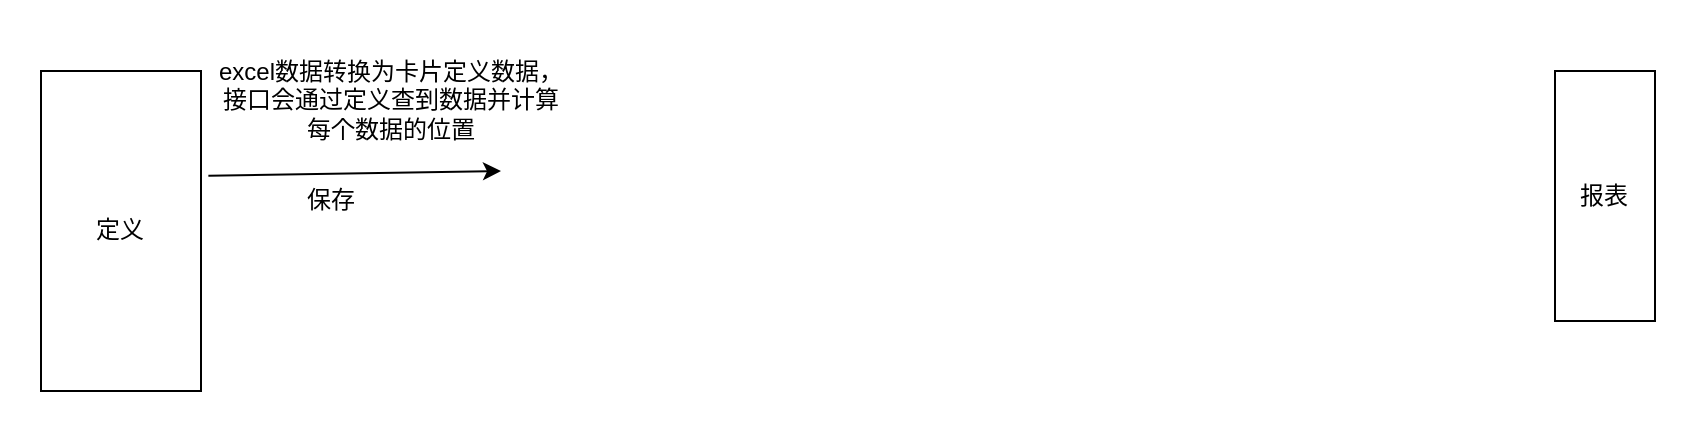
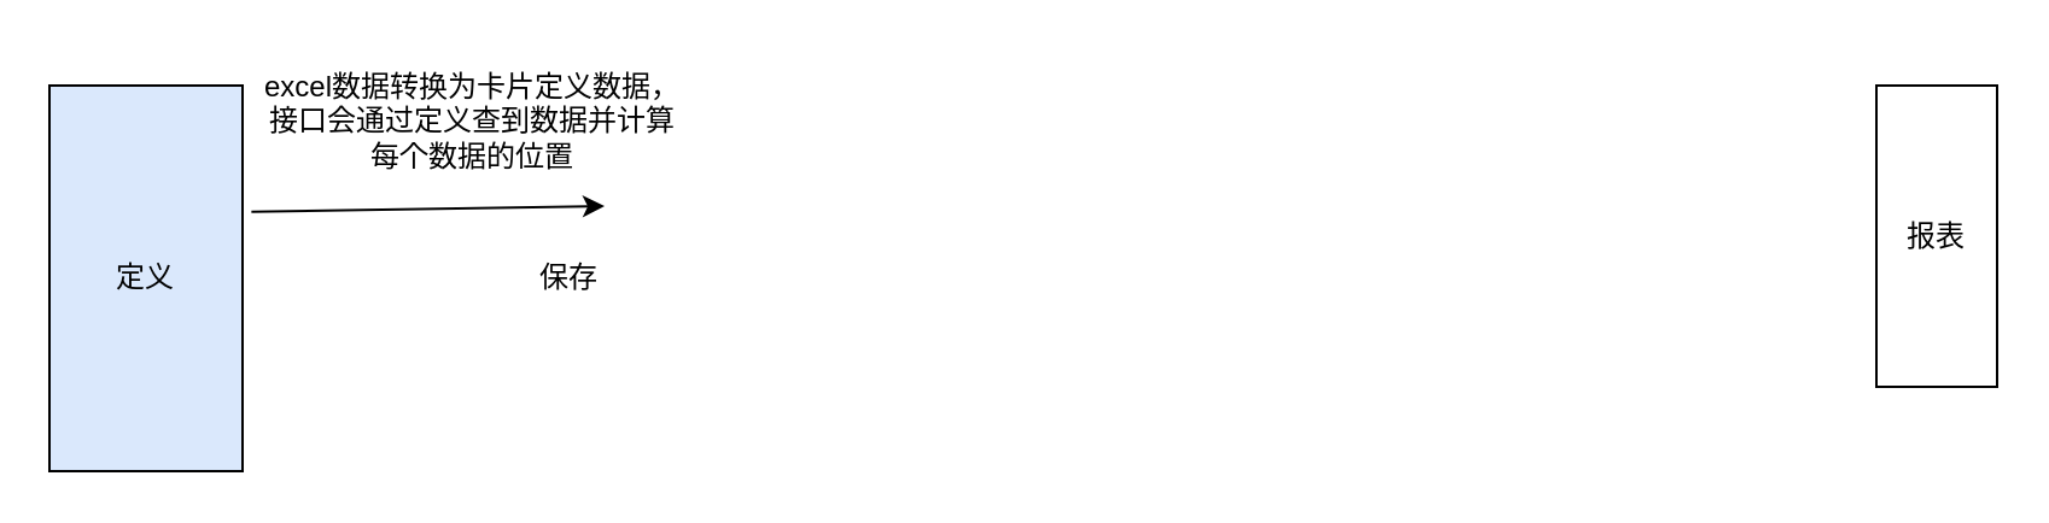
- <mxCell id="5" value="保存" style="text;html=1;align=center;verticalAlign=middle;resizable=0;points=[];autosize=1;strokeColor=none;fillColor=none;" vertex="1" parent="1"><mxGeometry x="140" y="85" width="50" height="30" as="geometry" /></mxCell>
+ <mxCell id="5" value="保存" style="text;html=1;align=center;verticalAlign=middle;resizable=0;points=[];autosize=1;strokeColor=none;fillColor=none;" vertex="1" parent="1"><mxGeometry x="210" y="100" width="50" height="30" as="geometry" /></mxCell>
- <mxCell id="2" value="定义" style="rounded=0;whiteSpace=wrap;html=1;" vertex="1" parent="1"><mxGeometry y="35" width="80" height="160" as="geometry" x="20" /></mxCell>
+ <mxCell id="2" value="定义" style="rounded=0;whiteSpace=wrap;html=1;fillColor=#dae8fc;" vertex="1" parent="1"><mxGeometry y="35" width="80" height="160" as="geometry" x="20" /></mxCell>
